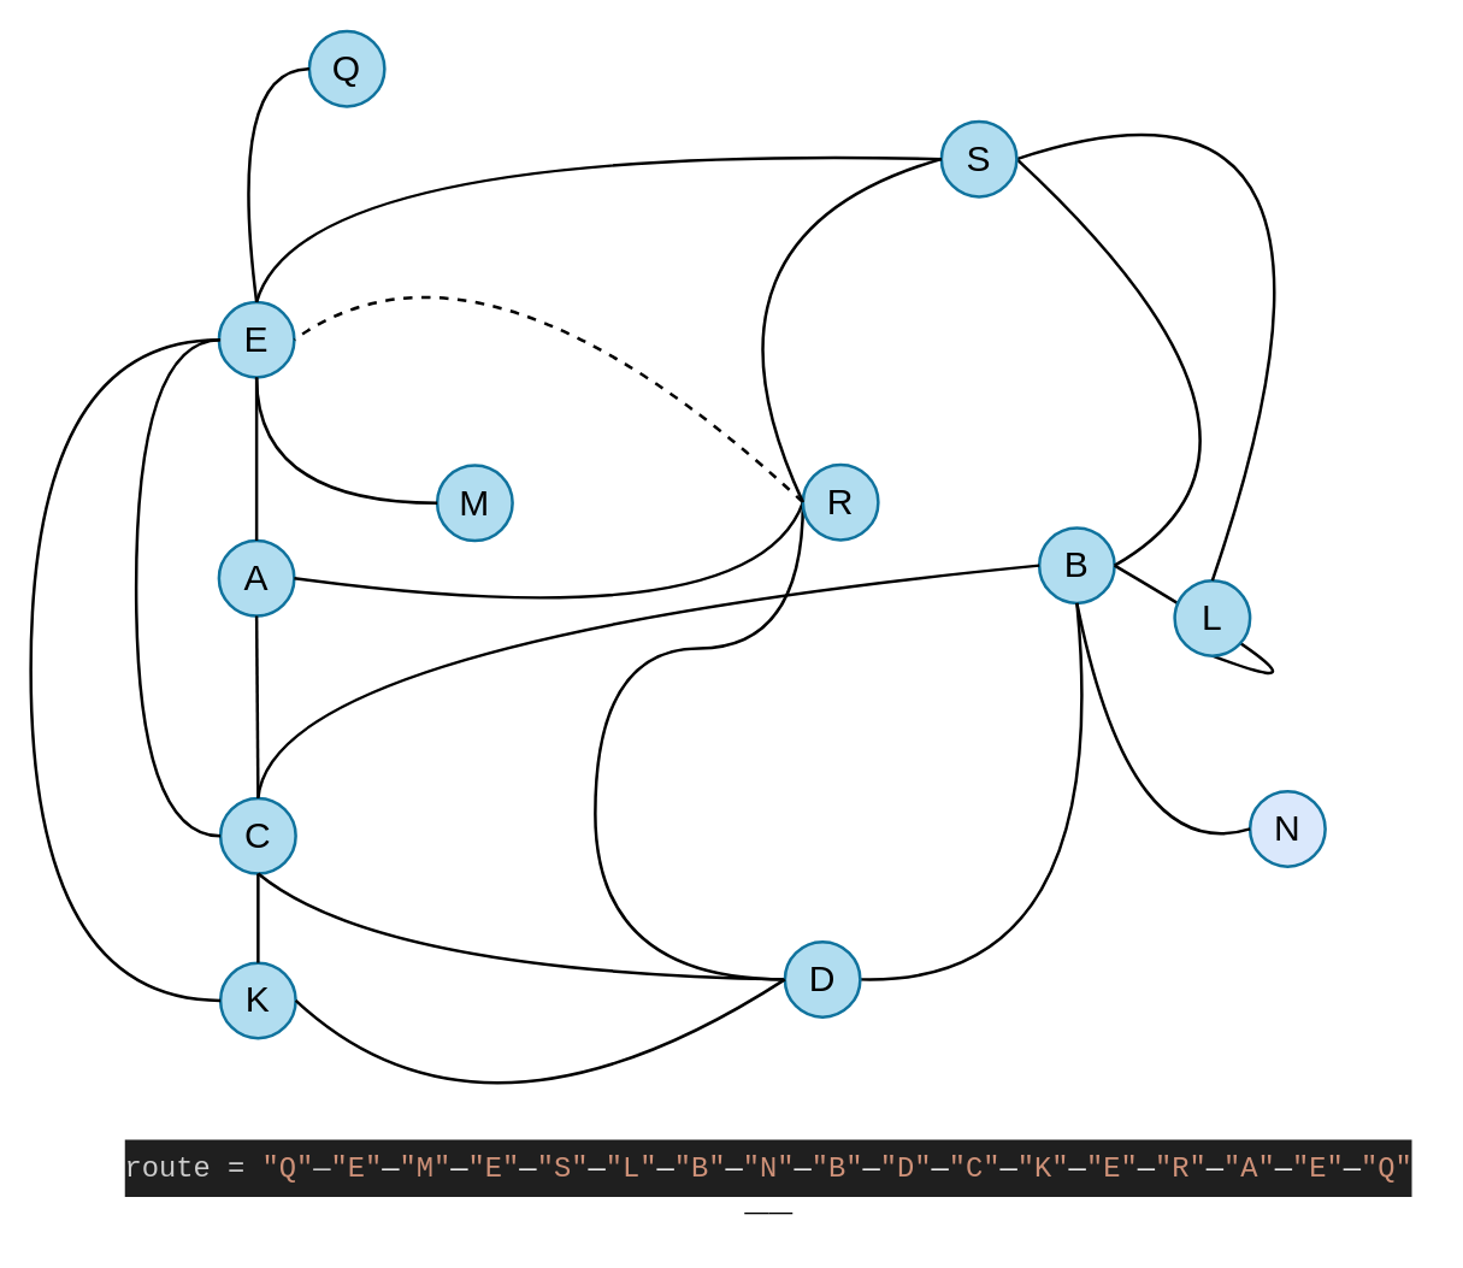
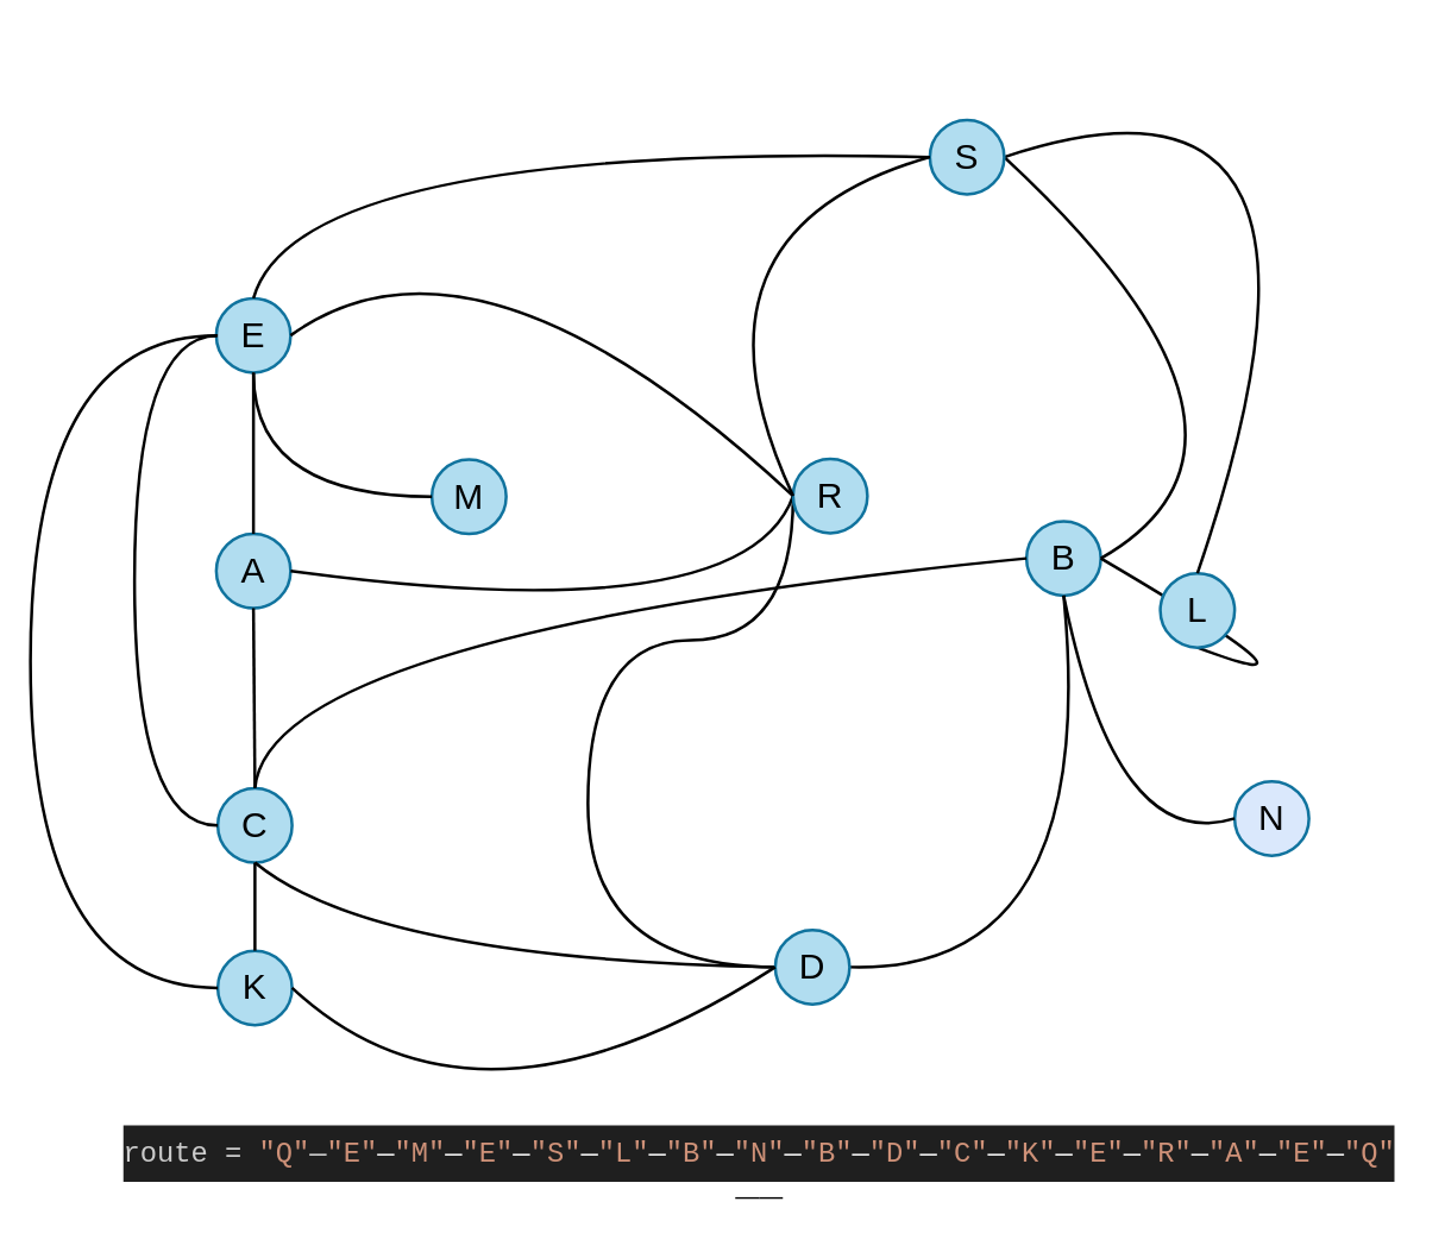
- <mxCell id="25" value="&lt;font style=&quot;font-size: 24px;&quot;&gt;Q&lt;/font&gt;" style="ellipse;whiteSpace=wrap;html=1;resizeWidth=1;resizeHeight=0;resizable=1;fixedWidth=0;autosize=1;backgroundOutline=0;perimeterSpacing=0;strokeWidth=2;labelPadding=10;enumerate=0;comic=0;fillColor=#b1ddf0;strokeColor=#10739e;shadow=0;spacingTop=0;spacing=7;rounded=0;" parent="3" vertex="1"><mxGeometry x="185" width="50" height="50" as="geometry" /></mxCell>
- <mxCell id="26" style="edgeStyle=none;orthogonalLoop=1;jettySize=auto;html=1;exitX=0.5;exitY=0;exitDx=0;exitDy=0;entryX=0;entryY=0.5;entryDx=0;entryDy=0;fontSize=14;strokeWidth=2;endArrow=none;endFill=0;curved=1;rounded=0;" parent="3" source="9" target="25" edge="1"><mxGeometry relative="1" as="geometry"><Array as="points"><mxPoint x="130" y="25" /></Array></mxGeometry></mxCell>
- <mxCell id="30" style="edgeStyle=none;orthogonalLoop=1;jettySize=auto;html=1;exitX=0;exitY=0.5;exitDx=0;exitDy=0;entryX=1;entryY=0.5;entryDx=0;entryDy=0;fontSize=14;strokeWidth=2;curved=1;endArrow=none;endFill=0;rounded=0;dashed=1;" parent="3" source="32" target="9" edge="1"><mxGeometry relative="1" as="geometry"><Array as="points"><mxPoint x="300" y="115" /></Array></mxGeometry></mxCell>
+ <mxCell id="30" style="edgeStyle=none;orthogonalLoop=1;jettySize=auto;html=1;exitX=0;exitY=0.5;exitDx=0;exitDy=0;entryX=1;entryY=0.5;entryDx=0;entryDy=0;fontSize=14;strokeWidth=2;curved=1;endArrow=none;endFill=0;rounded=0;" parent="3" source="32" target="9" edge="1"><mxGeometry relative="1" as="geometry"><Array as="points"><mxPoint x="300" y="115" /></Array></mxGeometry></mxCell>
